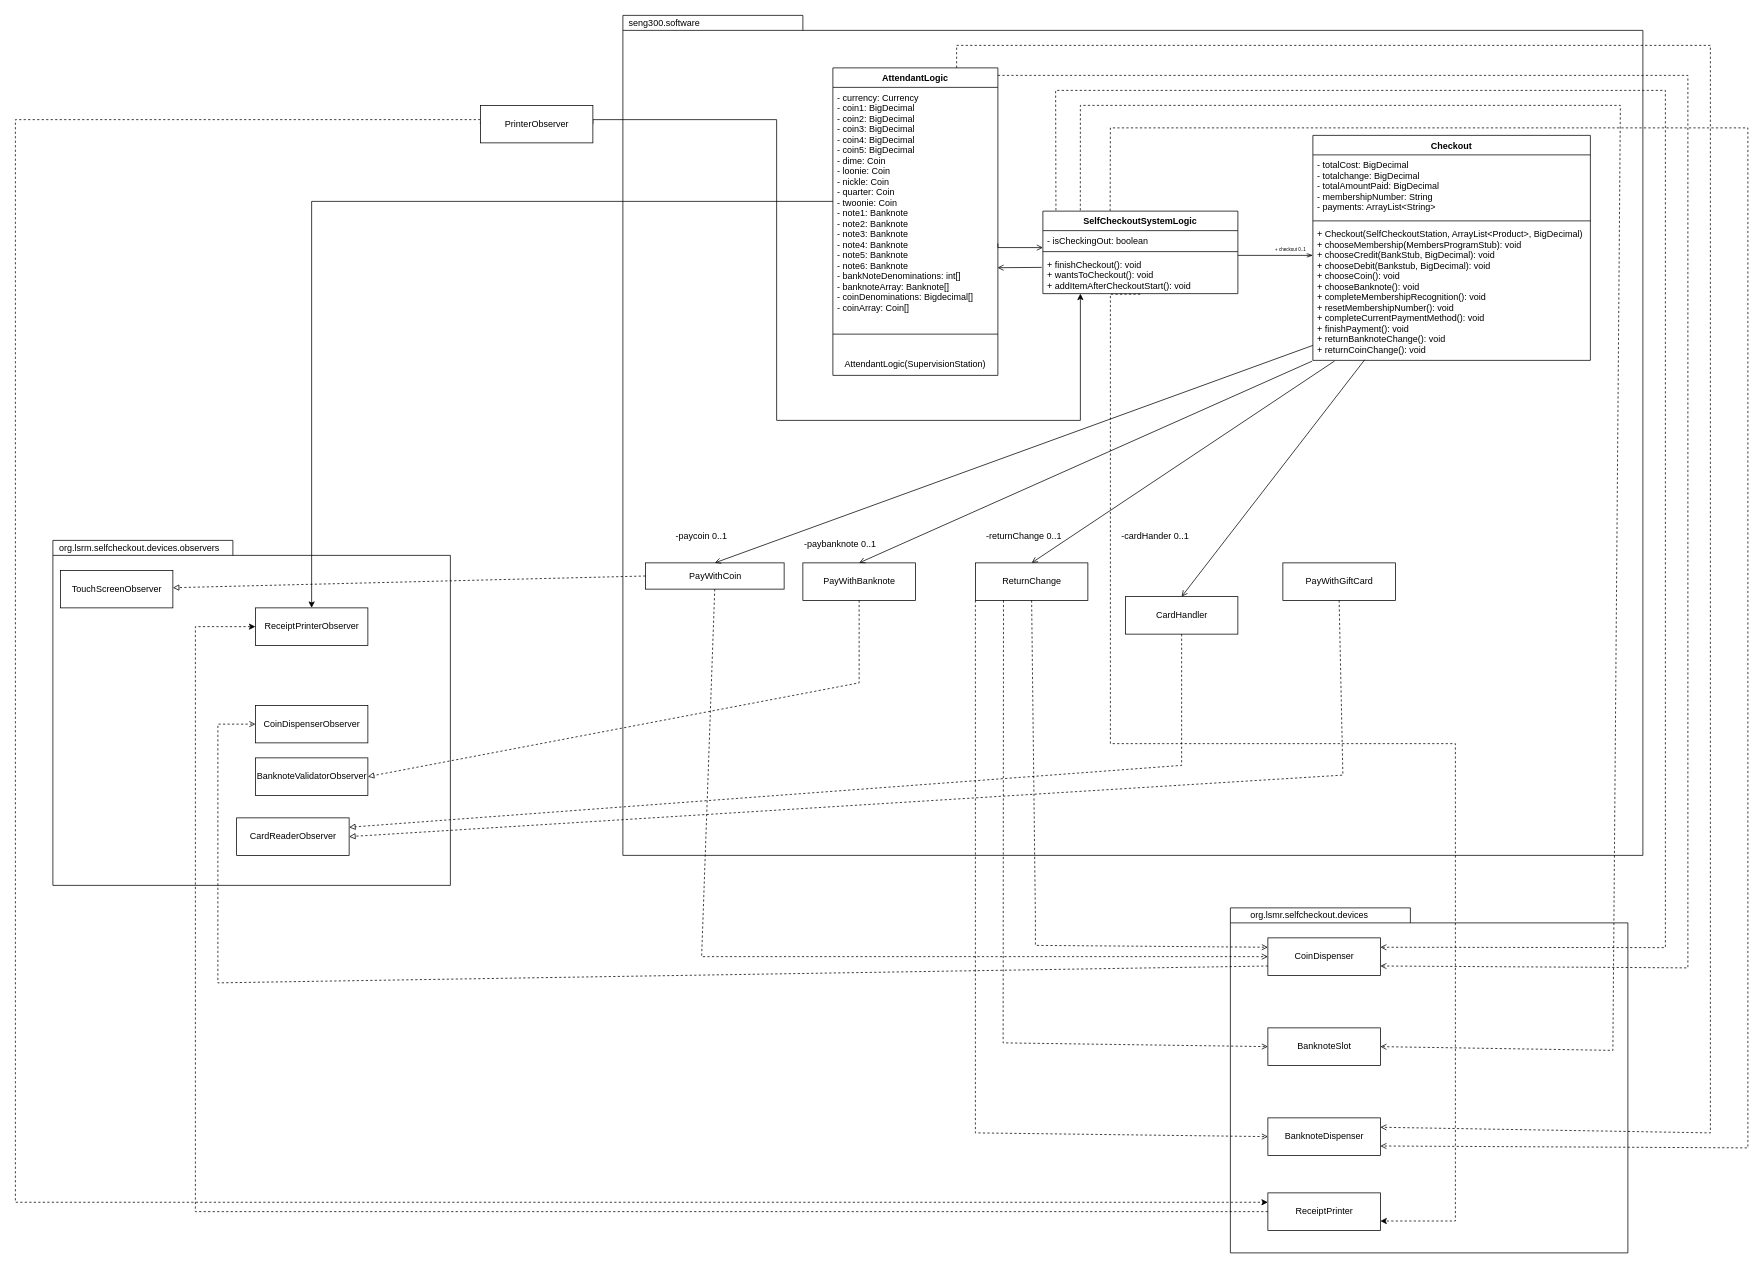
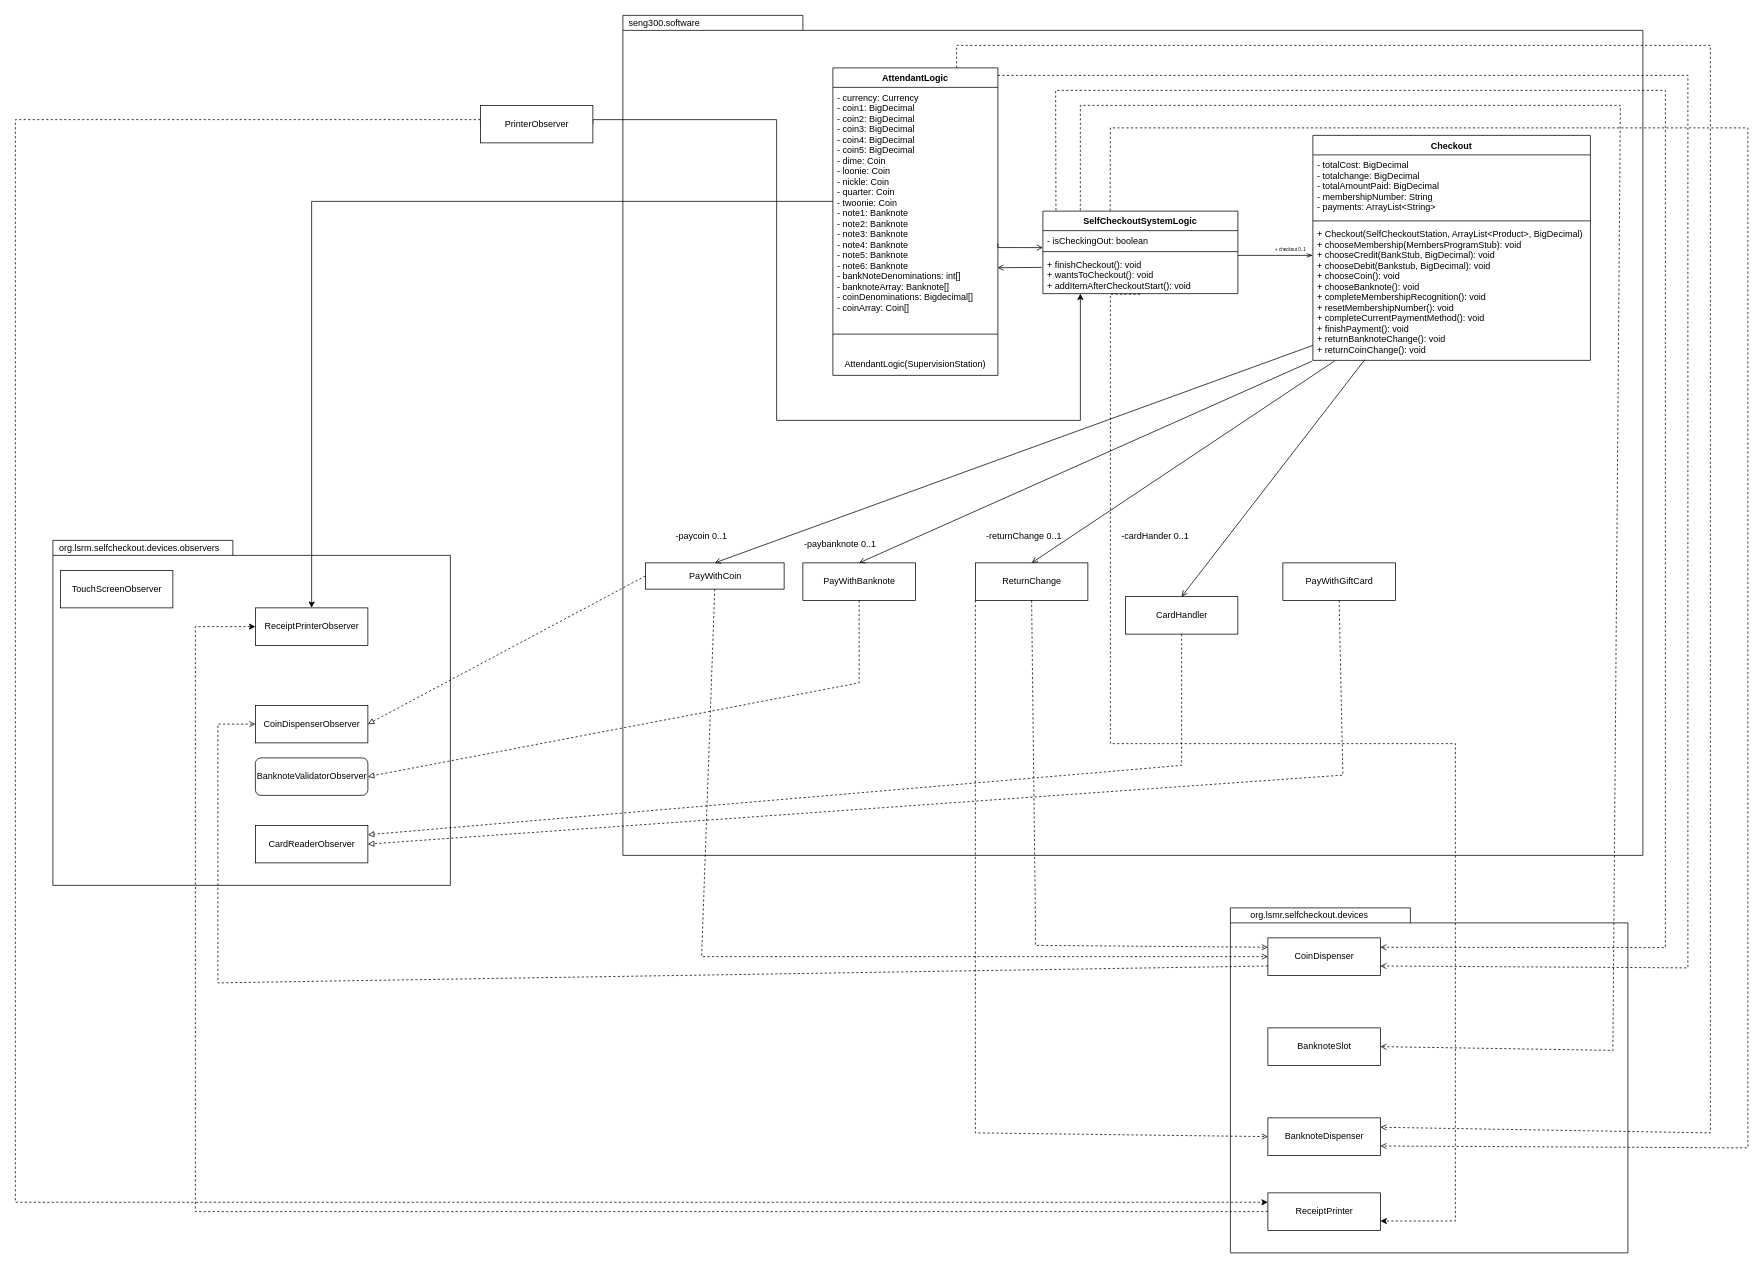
- <mxCell id="51" value="" style="endArrow=block;html=1;rounded=0;dashed=1;exitX=0;exitY=0.5;exitDx=0;exitDy=0;endFill=0;" parent="1" source="20" target="19" edge="1"><mxGeometry width="50" height="50" relative="1" as="geometry"><mxPoint x="620" y="920" as="sourcePoint" /><mxPoint x="670" y="870" as="targetPoint" /></mxGeometry></mxCell>
+ <mxCell id="51" value="" style="endArrow=block;html=1;rounded=0;dashed=1;exitX=0;exitY=0.5;exitDx=0;exitDy=0;entryX=1;entryY=0.5;entryDx=0;entryDy=0;endFill=0;" parent="1" source="20" target="28" edge="1"><mxGeometry width="50" height="50" relative="1" as="geometry"><mxPoint x="620" y="920" as="sourcePoint" /><mxPoint x="670" y="870" as="targetPoint" /></mxGeometry></mxCell>
- <mxCell id="25" value="BanknoteValidatorObserver" style="html=1;" parent="1" vertex="1"><mxGeometry x="340" y="1010" width="150" height="50" as="geometry" /></mxCell>
+ <mxCell id="25" value="BanknoteValidatorObserver" style="html=1;rounded=1;" parent="1" vertex="1"><mxGeometry x="340" y="1010" width="150" height="50" as="geometry" /></mxCell>
- <mxCell id="26" value="CardReaderObserver" style="html=1;" parent="1" vertex="1"><mxGeometry x="315" y="1090" width="150" height="50" as="geometry" /></mxCell>
+ <mxCell id="26" value="CardReaderObserver" style="html=1;" parent="1" vertex="1"><mxGeometry x="340" y="1100" width="150" height="50" as="geometry" /></mxCell>
- <mxCell id="54" value="" style="endArrow=open;html=1;rounded=0;exitX=0.25;exitY=1;exitDx=0;exitDy=0;endFill=0;entryX=0;entryY=0.5;entryDx=0;entryDy=0;dashed=1;" parent="1" source="22" target="7" edge="1"><mxGeometry width="50" height="50" relative="1" as="geometry"><mxPoint x="1385" y="810" as="sourcePoint" /><mxPoint x="1700" y="1272.5" as="targetPoint" /><Array as="points"><mxPoint x="1337" y="1390" /></Array></mxGeometry></mxCell>
